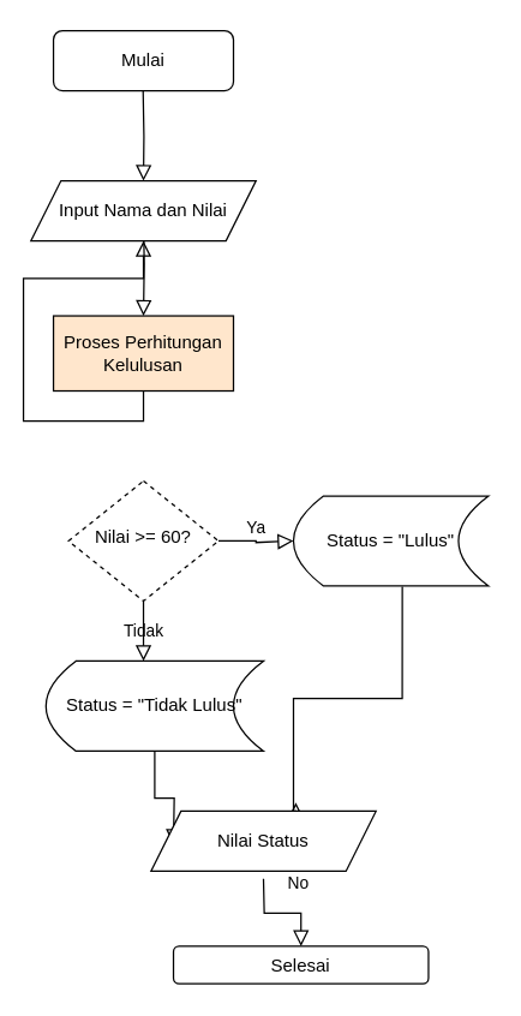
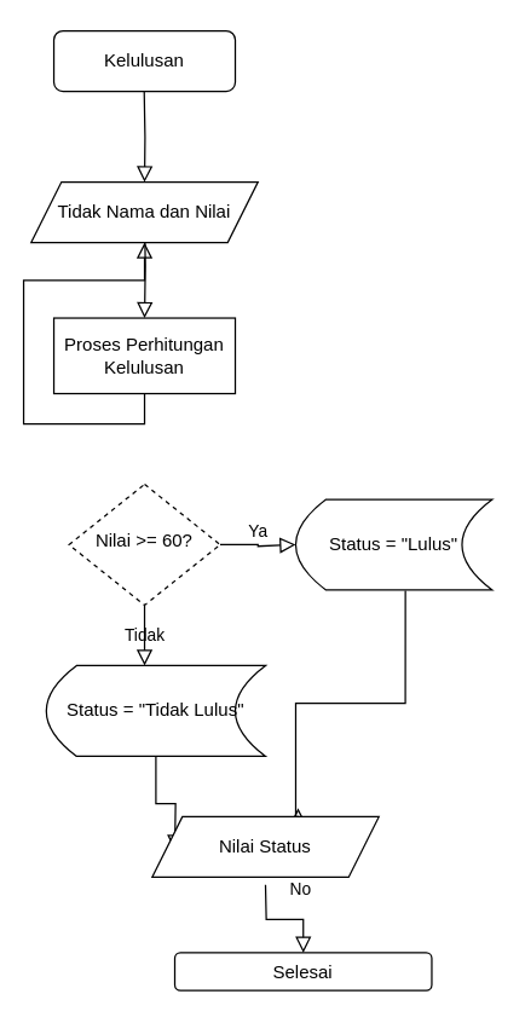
- <mxCell id="3" value="Mulai" style="rounded=1;whiteSpace=wrap;html=1;fontSize=12;glass=0;strokeWidth=1;shadow=0;" parent="1" vertex="1"><mxGeometry x="35" y="20" width="120" height="40" as="geometry" /></mxCell>
+ <mxCell id="3" value="Kelulusan" style="rounded=1;whiteSpace=wrap;html=1;fontSize=12;glass=0;strokeWidth=1;shadow=0;" parent="1" vertex="1"><mxGeometry x="35" y="20" width="120" height="40" as="geometry" /></mxCell>
- <mxCell id="10" value="Input Nama dan Nilai" style="shape=parallelogram;perimeter=parallelogramPerimeter;whiteSpace=wrap;html=1;fixedSize=1;" vertex="1" parent="1"><mxGeometry x="20" y="120" width="150" height="40" as="geometry" /></mxCell>
+ <mxCell id="10" value="Tidak Nama dan Nilai" style="shape=parallelogram;perimeter=parallelogramPerimeter;whiteSpace=wrap;html=1;fixedSize=1;" vertex="1" parent="1"><mxGeometry x="20" y="120" width="150" height="40" as="geometry" /></mxCell>
- <mxCell id="11" value="Proses Perhitungan Kelulusan" style="rounded=0;whiteSpace=wrap;html=1;fillColor=#ffe6cc;" vertex="1" parent="1"><mxGeometry x="35" y="210" width="120" height="50" as="geometry" /></mxCell>
+ <mxCell id="11" value="Proses Perhitungan Kelulusan" style="rounded=0;whiteSpace=wrap;html=1;" vertex="1" parent="1"><mxGeometry x="35" y="210" width="120" height="50" as="geometry" /></mxCell>
